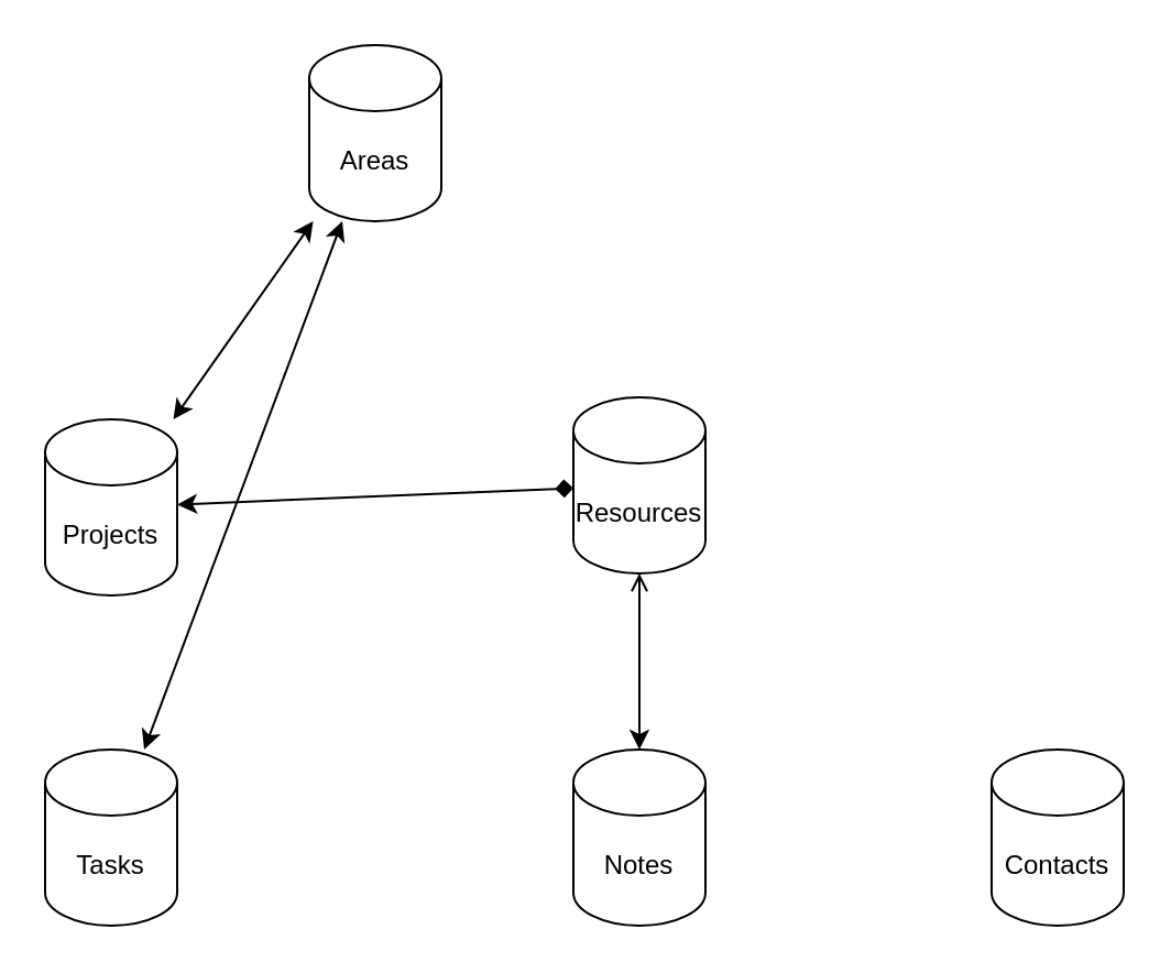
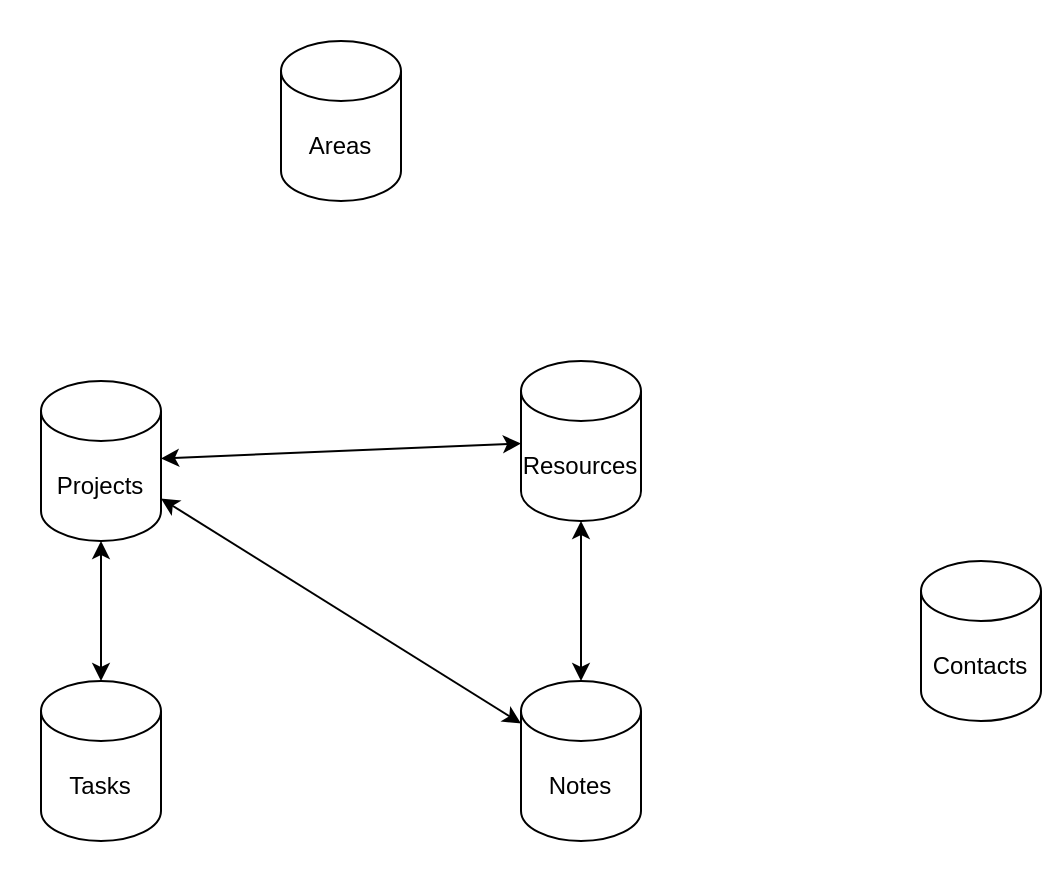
- <mxCell id="6" value="" style="endArrow=classic;startArrow=classic;html=1;rounded=0;" parent="1" source="3" target="2" edge="1"><mxGeometry width="50" height="50" relative="1" as="geometry"><mxPoint x="210" y="210" as="sourcePoint" /><mxPoint x="330" y="210" as="targetPoint" /></mxGeometry></mxCell>
+ <mxCell id="6" value="" style="endArrow=classic;startArrow=classic;html=1;rounded=0;" parent="1" source="3" target="8" edge="1"><mxGeometry width="50" height="50" relative="1" as="geometry"><mxPoint x="210" y="210" as="sourcePoint" /><mxPoint x="330" y="210" as="targetPoint" /></mxGeometry></mxCell>
- <mxCell id="5" value="" style="endArrow=classic;startArrow=classic;html=1;rounded=0;" parent="1" source="4" target="2" edge="1"><mxGeometry width="50" height="50" relative="1" as="geometry"><mxPoint x="280" y="260" as="sourcePoint" /><mxPoint x="330" y="210" as="targetPoint" /></mxGeometry></mxCell>
+ <mxCell id="5" value="" style="endArrow=classic;startArrow=classic;html=1;rounded=0;" parent="1" source="4" target="3" edge="1"><mxGeometry width="50" height="50" relative="1" as="geometry"><mxPoint x="280" y="260" as="sourcePoint" /><mxPoint x="330" y="210" as="targetPoint" /></mxGeometry></mxCell>
- <mxCell id="10" value="" style="endArrow=diamond;startArrow=classic;html=1;rounded=0;" parent="1" source="3" target="7" edge="1"><mxGeometry width="50" height="50" relative="1" as="geometry"><mxPoint x="340" y="220" as="sourcePoint" /><mxPoint x="390" y="170" as="targetPoint" /></mxGeometry></mxCell>
+ <mxCell id="10" value="" style="endArrow=classic;startArrow=classic;html=1;rounded=0;" parent="1" source="3" target="7" edge="1"><mxGeometry width="50" height="50" relative="1" as="geometry"><mxPoint x="340" y="220" as="sourcePoint" /><mxPoint x="390" y="170" as="targetPoint" /></mxGeometry></mxCell>
- <mxCell id="9" value="" style="endArrow=open;startArrow=classic;html=1;rounded=0;" parent="1" source="8" target="7" edge="1"><mxGeometry width="50" height="50" relative="1" as="geometry"><mxPoint x="340" y="220" as="sourcePoint" /><mxPoint x="390" y="170" as="targetPoint" /></mxGeometry></mxCell>
+ <mxCell id="9" value="" style="endArrow=classic;startArrow=classic;html=1;rounded=0;" parent="1" source="8" target="7" edge="1"><mxGeometry width="50" height="50" relative="1" as="geometry"><mxPoint x="340" y="220" as="sourcePoint" /><mxPoint x="390" y="170" as="targetPoint" /></mxGeometry></mxCell>
- <mxCell id="11" value="Contacts" style="shape=cylinder3;whiteSpace=wrap;html=1;boundedLbl=1;backgroundOutline=1;size=15;" vertex="1" parent="1"><mxGeometry x="450" y="340" width="60" height="80" as="geometry" /></mxCell>
+ <mxCell id="11" value="Contacts" style="shape=cylinder3;whiteSpace=wrap;html=1;boundedLbl=1;backgroundOutline=1;size=15;" vertex="1" parent="1"><mxGeometry x="460" y="280" width="60" height="80" as="geometry" /></mxCell>
